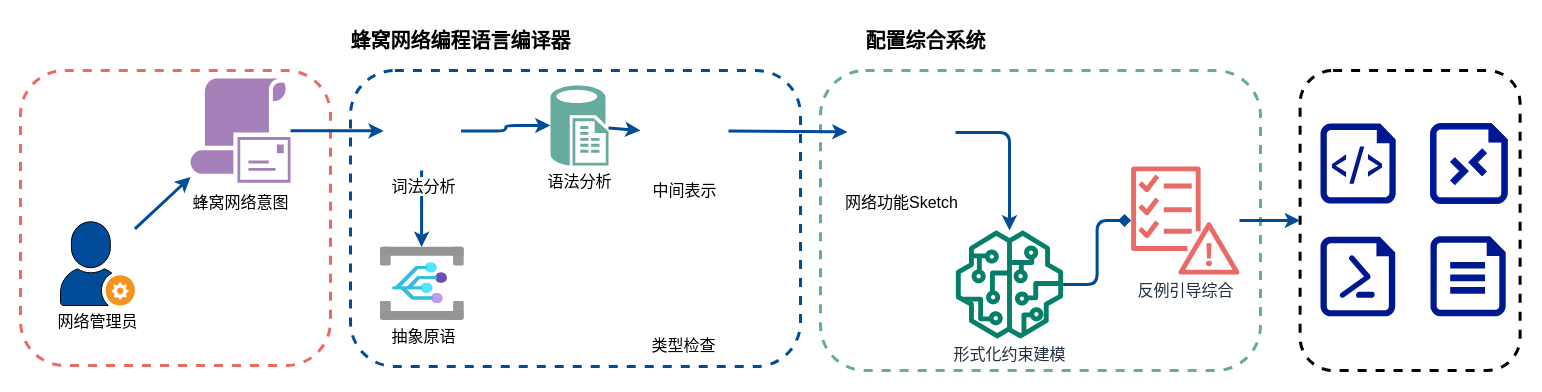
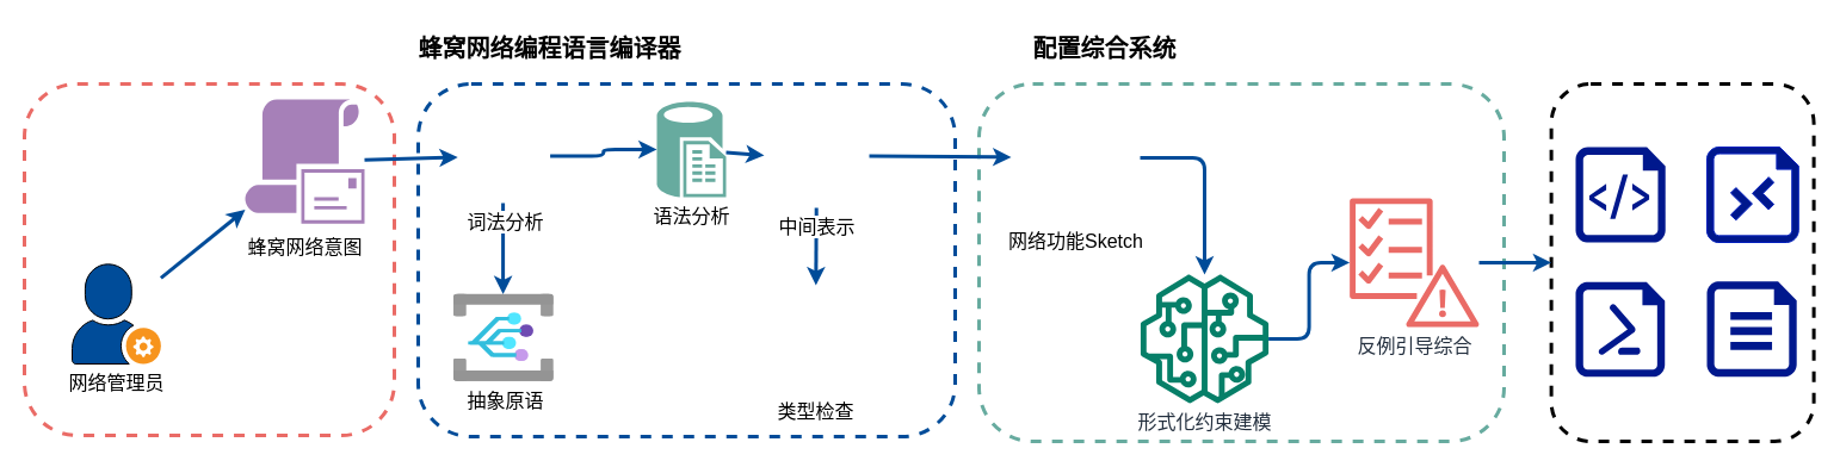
- <mxCell id="28" value="&lt;font style=&quot;font-size: 16px;&quot;&gt;蜂窝网络意图&lt;/font&gt;" style="sketch=0;pointerEvents=1;shadow=0;dashed=0;html=1;strokeColor=none;fillColor=#A680B8;labelPosition=center;verticalLabelPosition=bottom;verticalAlign=top;outlineConnect=0;align=center;shape=mxgraph.office.security.email_address_policy;labelBackgroundColor=#ffffff;fontFamily=Helvetica;fontSize=20;fontColor=#000000;" vertex="1" parent="1"><mxGeometry x="190" y="77.88" width="100" height="104.25" as="geometry" /></mxCell>
+ <mxCell id="28" value="&lt;font style=&quot;font-size: 16px;&quot;&gt;蜂窝网络意图&lt;/font&gt;" style="sketch=0;pointerEvents=1;shadow=0;dashed=0;html=1;strokeColor=none;fillColor=#A680B8;labelPosition=center;verticalLabelPosition=bottom;verticalAlign=top;outlineConnect=0;align=center;shape=mxgraph.office.security.email_address_policy;labelBackgroundColor=#ffffff;fontFamily=Helvetica;fontSize=20;fontColor=#000000;" vertex="1" parent="1"><mxGeometry x="205" y="82.88" width="100" height="104.25" as="geometry" /></mxCell>
+ <mxCell id="12" style="edgeStyle=none;rounded=1;orthogonalLoop=1;jettySize=auto;html=1;strokeColor=#004C99;strokeWidth=3;fontFamily=Helvetica;fontSize=20;fontColor=#000000;" edge="1" parent="1" source="13" target="10"><mxGeometry relative="1" as="geometry" /></mxCell>
- <mxCell id="15" style="edgeStyle=orthogonalEdgeStyle;rounded=1;orthogonalLoop=1;jettySize=auto;html=1;strokeColor=#004C99;strokeWidth=3;fontFamily=Helvetica;fontSize=14;fontColor=blue;endArrow=diamond;" edge="1" parent="1" source="16" target="18"><mxGeometry relative="1" as="geometry" /></mxCell>
+ <mxCell id="15" style="edgeStyle=orthogonalEdgeStyle;rounded=1;orthogonalLoop=1;jettySize=auto;html=1;strokeColor=#004C99;strokeWidth=3;fontFamily=Helvetica;fontSize=14;fontColor=blue;" edge="1" parent="1" source="16" target="18"><mxGeometry relative="1" as="geometry" /></mxCell>
